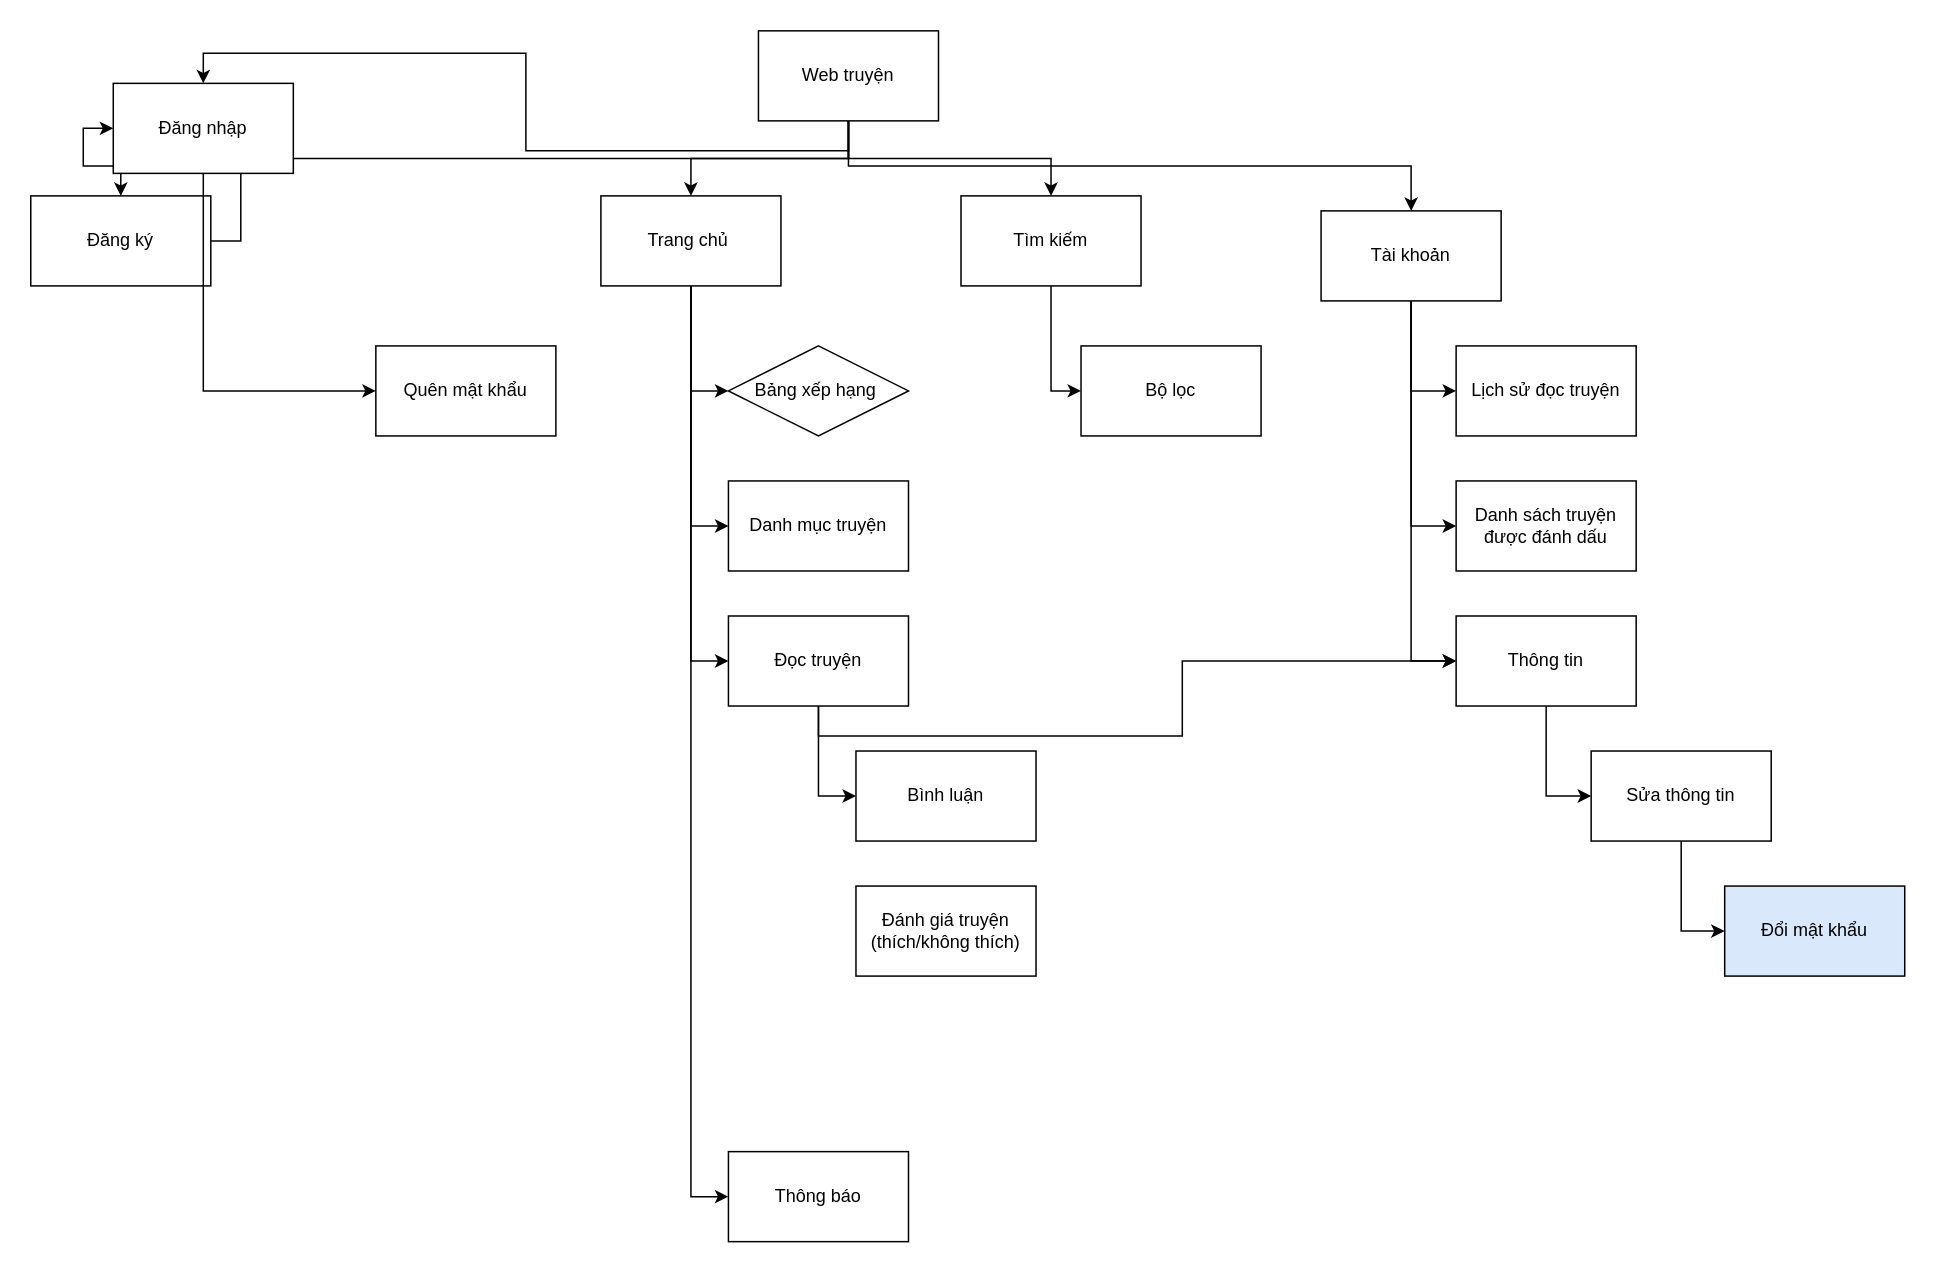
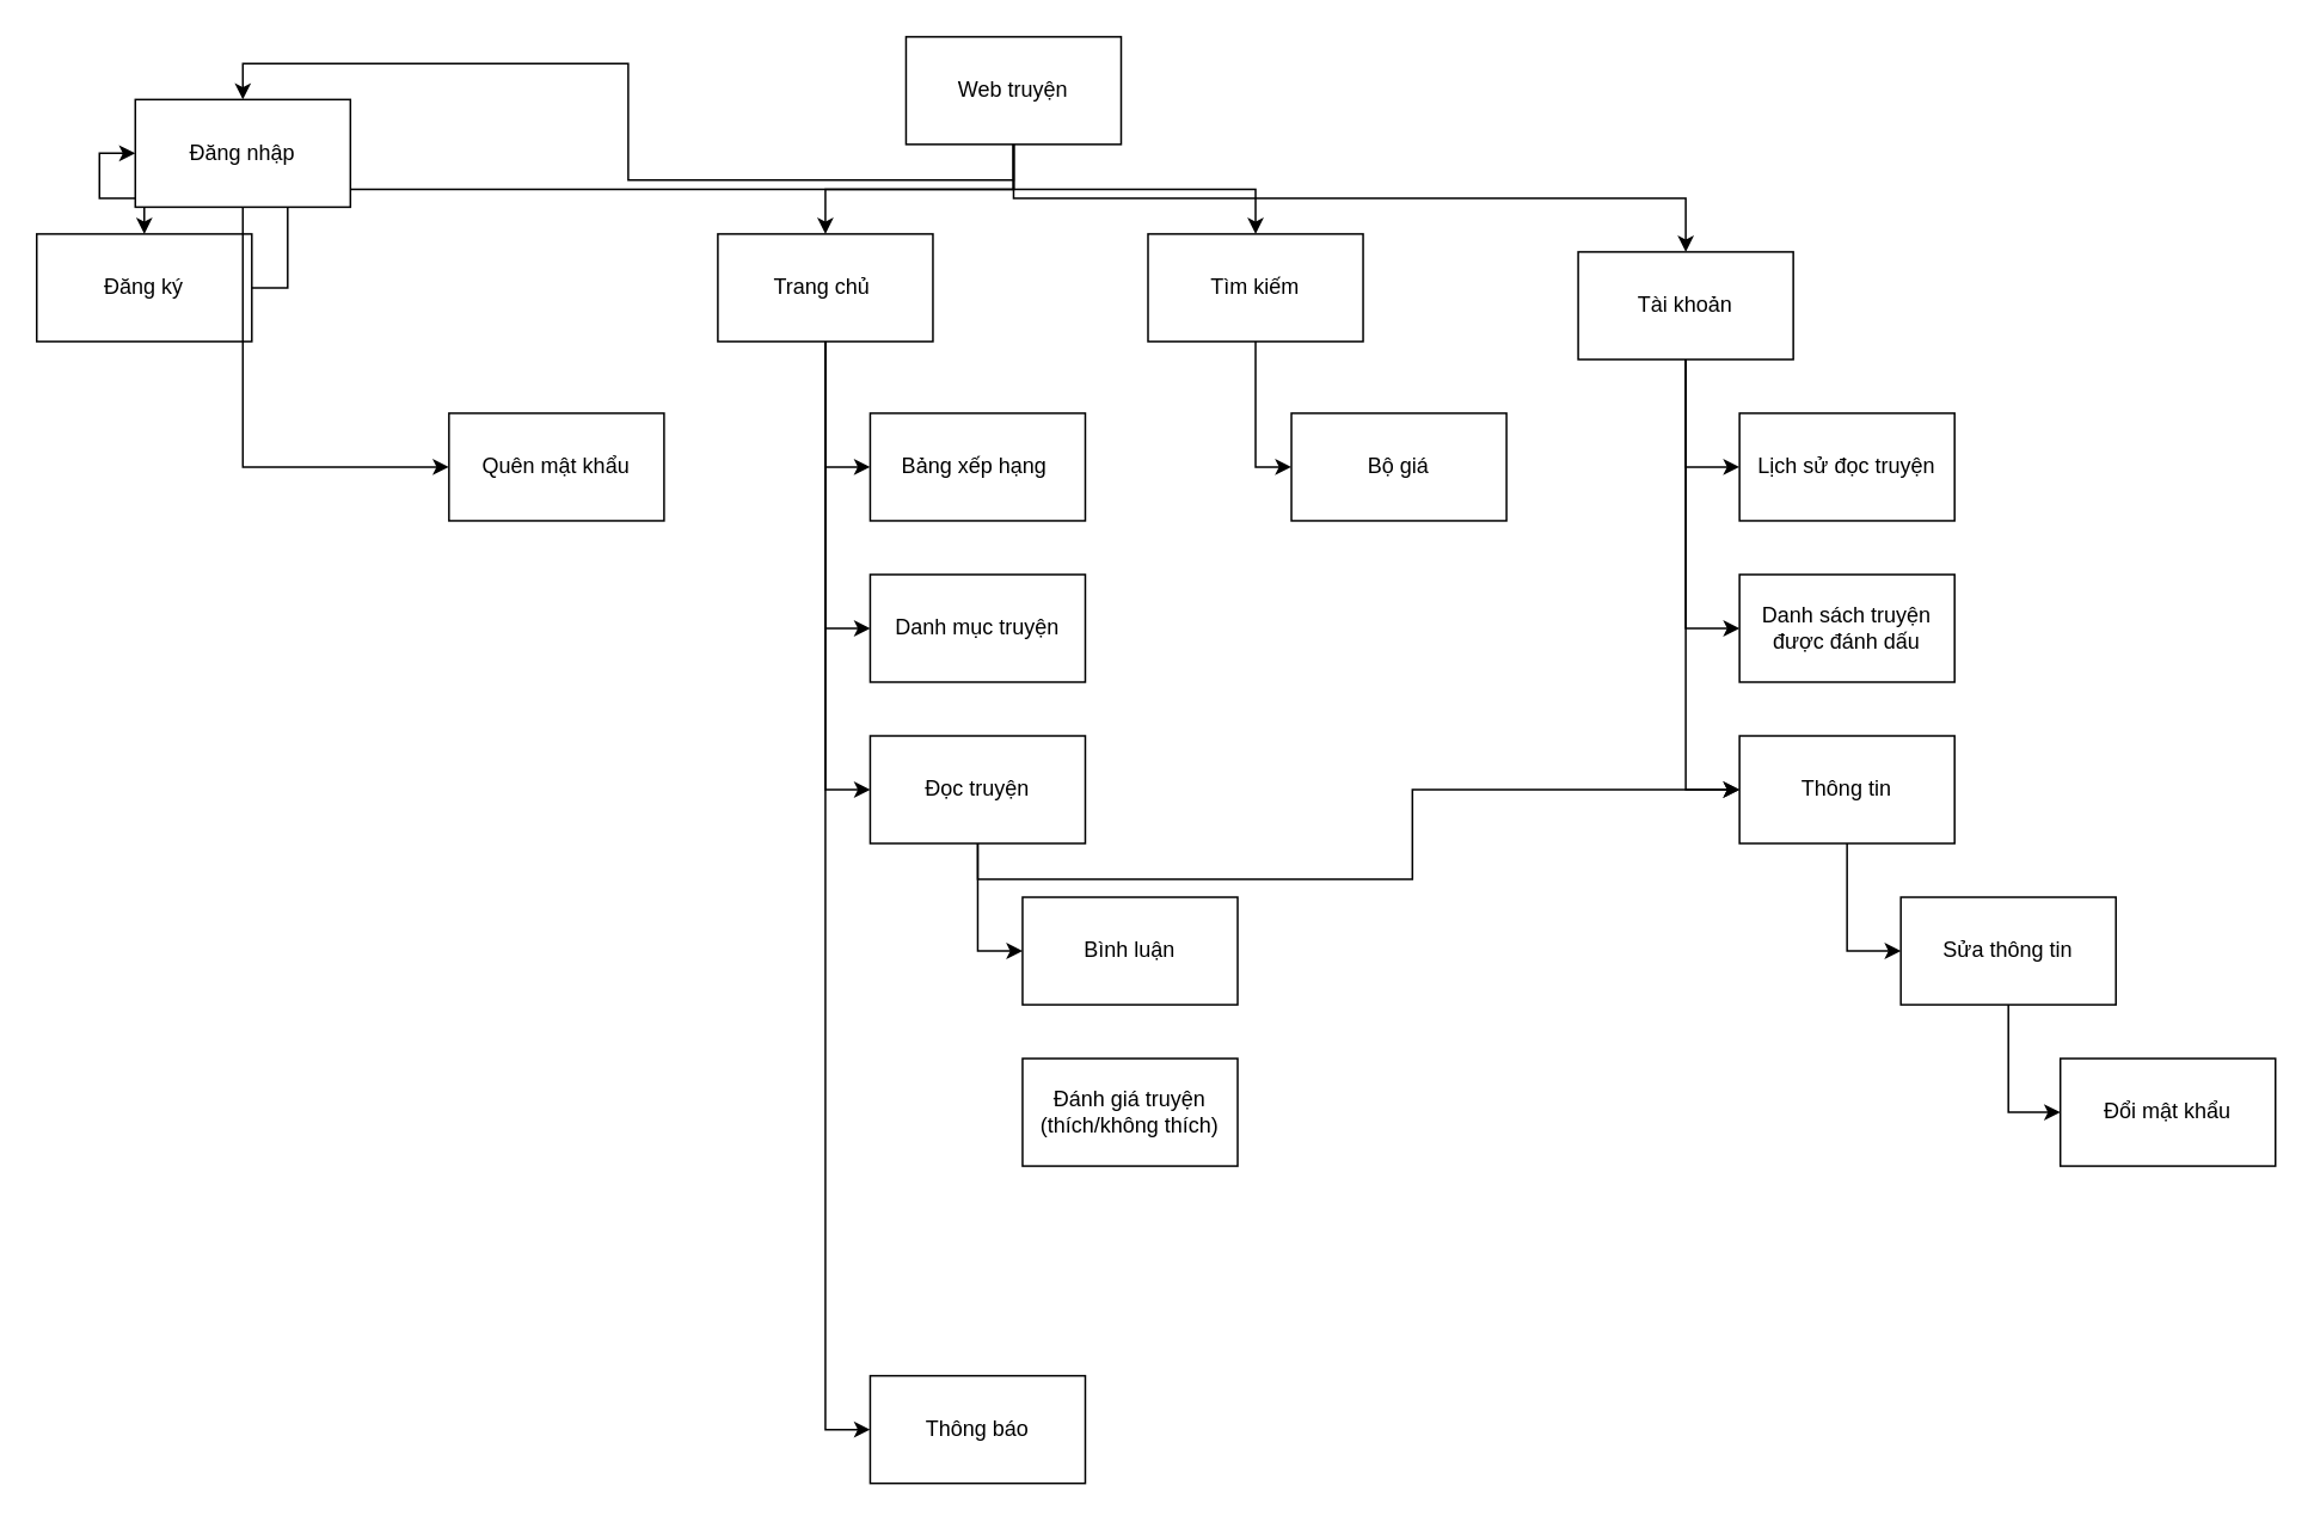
- <mxCell id="25" value="Bảng xếp hạng&amp;nbsp;" style="rhombus;whiteSpace=wrap;html=1;" vertex="1" parent="1"><mxGeometry x="485" y="230" width="120" height="60" as="geometry" /></mxCell>
+ <mxCell id="25" value="Bảng xếp hạng&amp;nbsp;" style="rounded=0;whiteSpace=wrap;html=1;" vertex="1" parent="1"><mxGeometry x="485" y="230" width="120" height="60" as="geometry" /></mxCell>
- <mxCell id="26" value="Bộ lọc" style="rounded=0;whiteSpace=wrap;html=1;" vertex="1" parent="1"><mxGeometry x="720" y="230" width="120" height="60" as="geometry" /></mxCell>
+ <mxCell id="26" value="Bộ giá" style="rounded=0;whiteSpace=wrap;html=1;" vertex="1" parent="1"><mxGeometry x="720" y="230" width="120" height="60" as="geometry" /></mxCell>
- <mxCell id="29" value="Đổi mật khẩu" style="rounded=0;whiteSpace=wrap;html=1;fillColor=#dae8fc;" vertex="1" parent="1"><mxGeometry x="1149" y="590" width="120" height="60" as="geometry" /></mxCell>
+ <mxCell id="29" value="Đổi mật khẩu" style="rounded=0;whiteSpace=wrap;html=1;" vertex="1" parent="1"><mxGeometry x="1149" y="590" width="120" height="60" as="geometry" /></mxCell>
